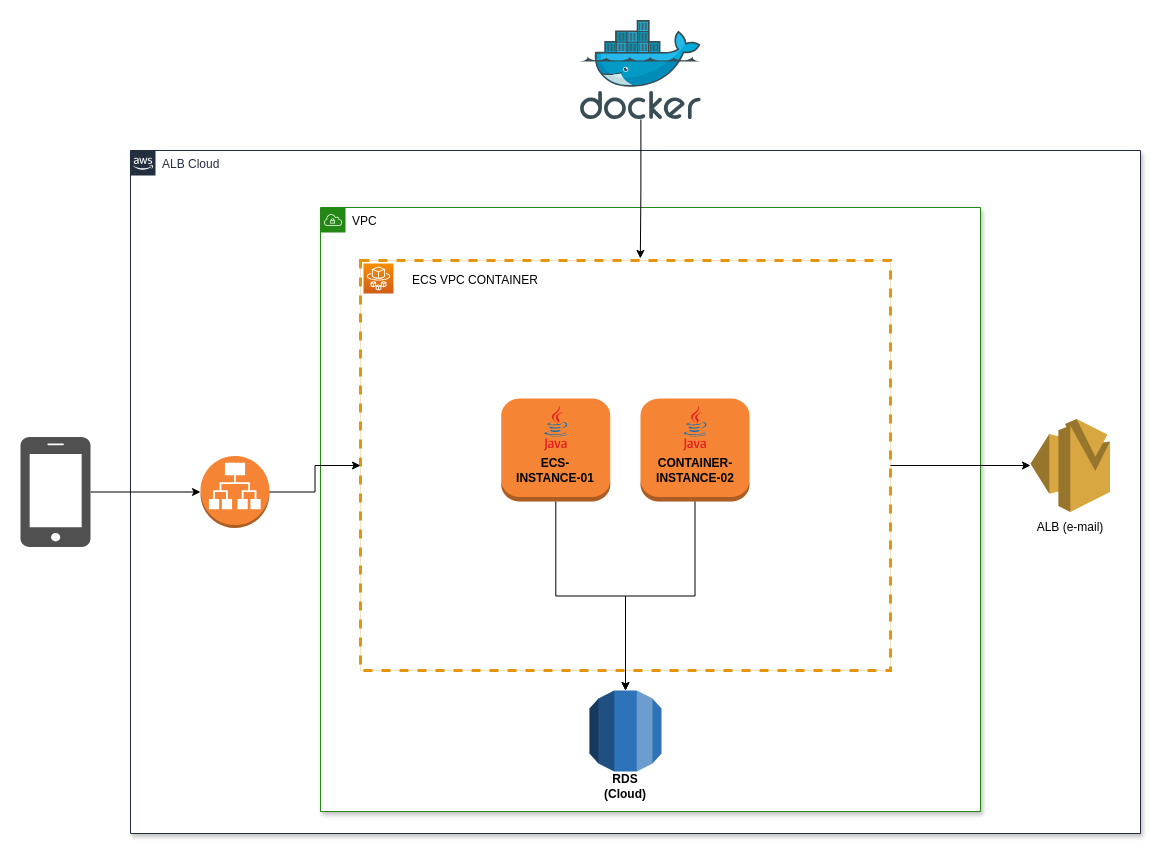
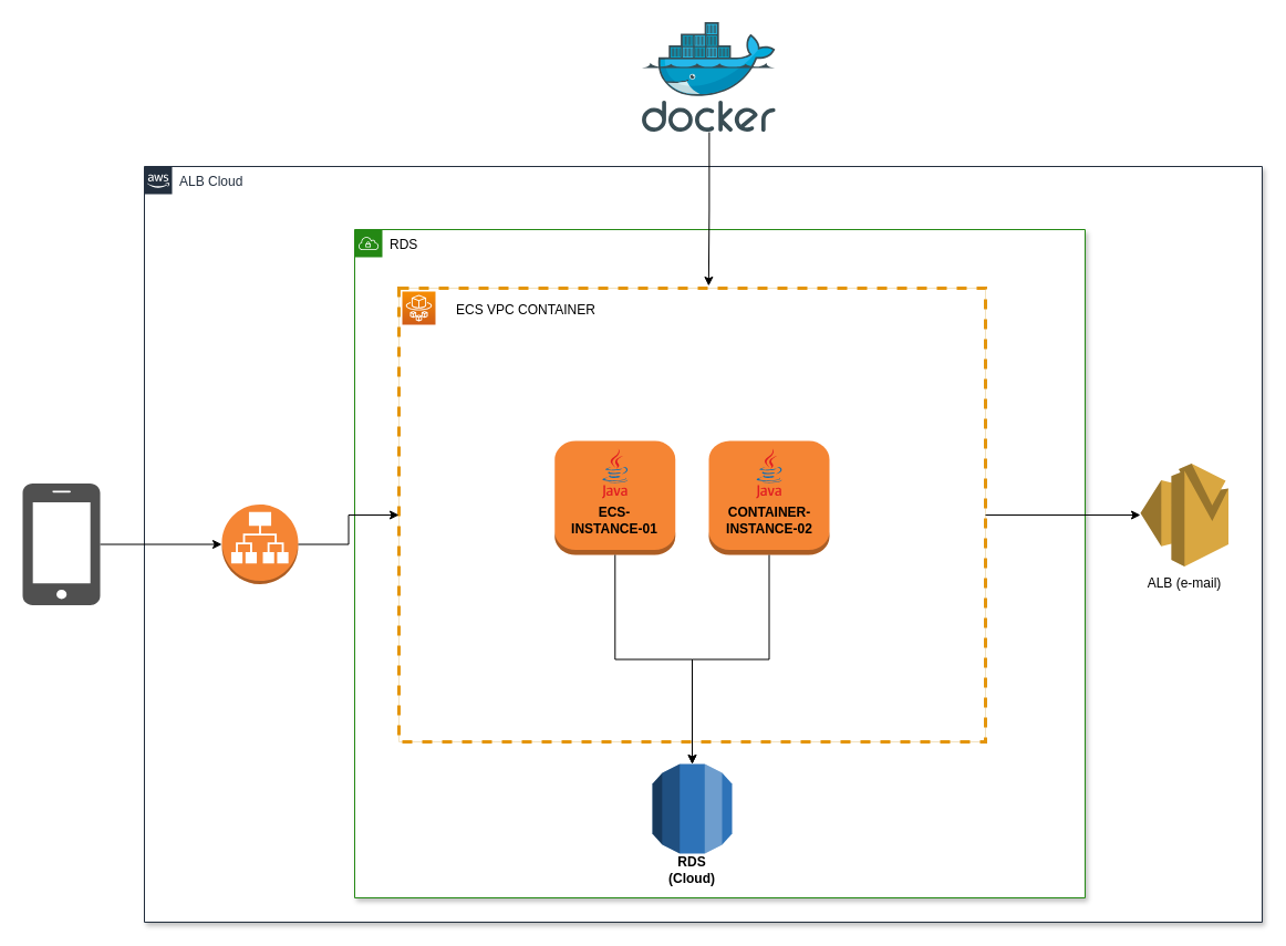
- <mxCell id="3" value="VPC" style="points=[[0,0],[0.25,0],[0.5,0],[0.75,0],[1,0],[1,0.25],[1,0.5],[1,0.75],[1,1],[0.75,1],[0.5,1],[0.25,1],[0,1],[0,0.75],[0,0.5],[0,0.25]];outlineConnect=0;gradientColor=none;html=1;whiteSpace=wrap;fontSize=12;fontStyle=0;container=1;pointerEvents=0;collapsible=0;recursiveResize=0;shape=mxgraph.aws4.group;grIcon=mxgraph.aws4.group_vpc;strokeColor=#248814;fillColor=default;verticalAlign=top;align=left;spacingLeft=30;fontColor=#000000;labelBackgroundColor=default;shadow=1;" parent="2" vertex="1"><mxGeometry x="190" y="57" width="660" height="604" as="geometry" /></mxCell>
+ <mxCell id="3" value="RDS" style="points=[[0,0],[0.25,0],[0.5,0],[0.75,0],[1,0],[1,0.25],[1,0.5],[1,0.75],[1,1],[0.75,1],[0.5,1],[0.25,1],[0,1],[0,0.75],[0,0.5],[0,0.25]];outlineConnect=0;gradientColor=none;html=1;whiteSpace=wrap;fontSize=12;fontStyle=0;container=1;pointerEvents=0;collapsible=0;recursiveResize=0;shape=mxgraph.aws4.group;grIcon=mxgraph.aws4.group_vpc;strokeColor=#248814;fillColor=default;verticalAlign=top;align=left;spacingLeft=30;fontColor=#000000;labelBackgroundColor=default;shadow=1;" parent="2" vertex="1"><mxGeometry x="190" y="57" width="660" height="604" as="geometry" /></mxCell>
